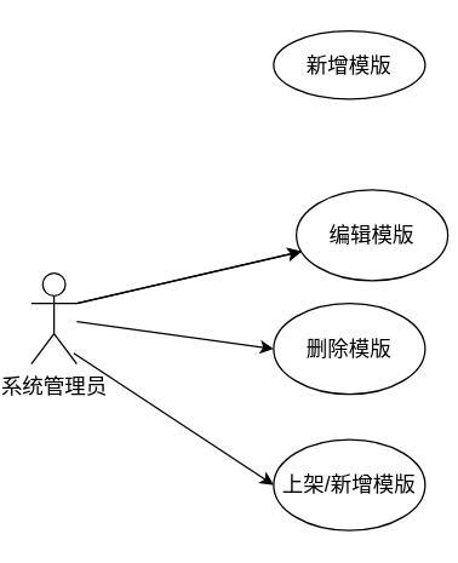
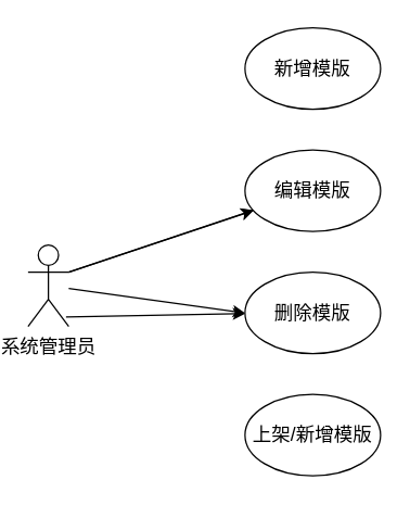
- <mxCell id="3" value="新增模版" style="ellipse;whiteSpace=wrap;html=1;fontSize=14;" parent="1" vertex="1"><mxGeometry x="180" y="20" width="100" height="45" as="geometry" /></mxCell>
+ <mxCell id="3" value="新增模版" style="ellipse;whiteSpace=wrap;html=1;fontSize=14;" parent="1" vertex="1"><mxGeometry x="180" y="20" width="100" height="60" as="geometry" /></mxCell>
- <mxCell id="4" value="编辑模版" style="ellipse;whiteSpace=wrap;html=1;fontSize=14;" parent="1" vertex="1"><mxGeometry x="195" y="125" width="100" height="60" as="geometry" /></mxCell>
+ <mxCell id="4" value="编辑模版" style="ellipse;whiteSpace=wrap;html=1;fontSize=14;" parent="1" vertex="1"><mxGeometry x="180" y="110" width="100" height="60" as="geometry" /></mxCell>
- <mxCell id="8" value="" style="endArrow=classic;html=1;rounded=0;exitX=0.933;exitY=0.883;exitDx=0;exitDy=0;exitPerimeter=0;entryX=0;entryY=0.5;entryDx=0;entryDy=0;fontSize=14;" parent="1" source="2" target="6" edge="1"><mxGeometry width="50" height="50" relative="1" as="geometry"><mxPoint x="260" y="290" as="sourcePoint" /><mxPoint x="310" y="240" as="targetPoint" /></mxGeometry></mxCell>
+ <mxCell id="8" value="" style="endArrow=classic;html=1;rounded=0;exitX=0.933;exitY=0.883;exitDx=0;exitDy=0;exitPerimeter=0;fontSize=14;" parent="1" source="2" target="5" edge="1"><mxGeometry width="50" height="50" relative="1" as="geometry"><mxPoint x="260" y="290" as="sourcePoint" /><mxPoint x="310" y="240" as="targetPoint" /></mxGeometry></mxCell>
